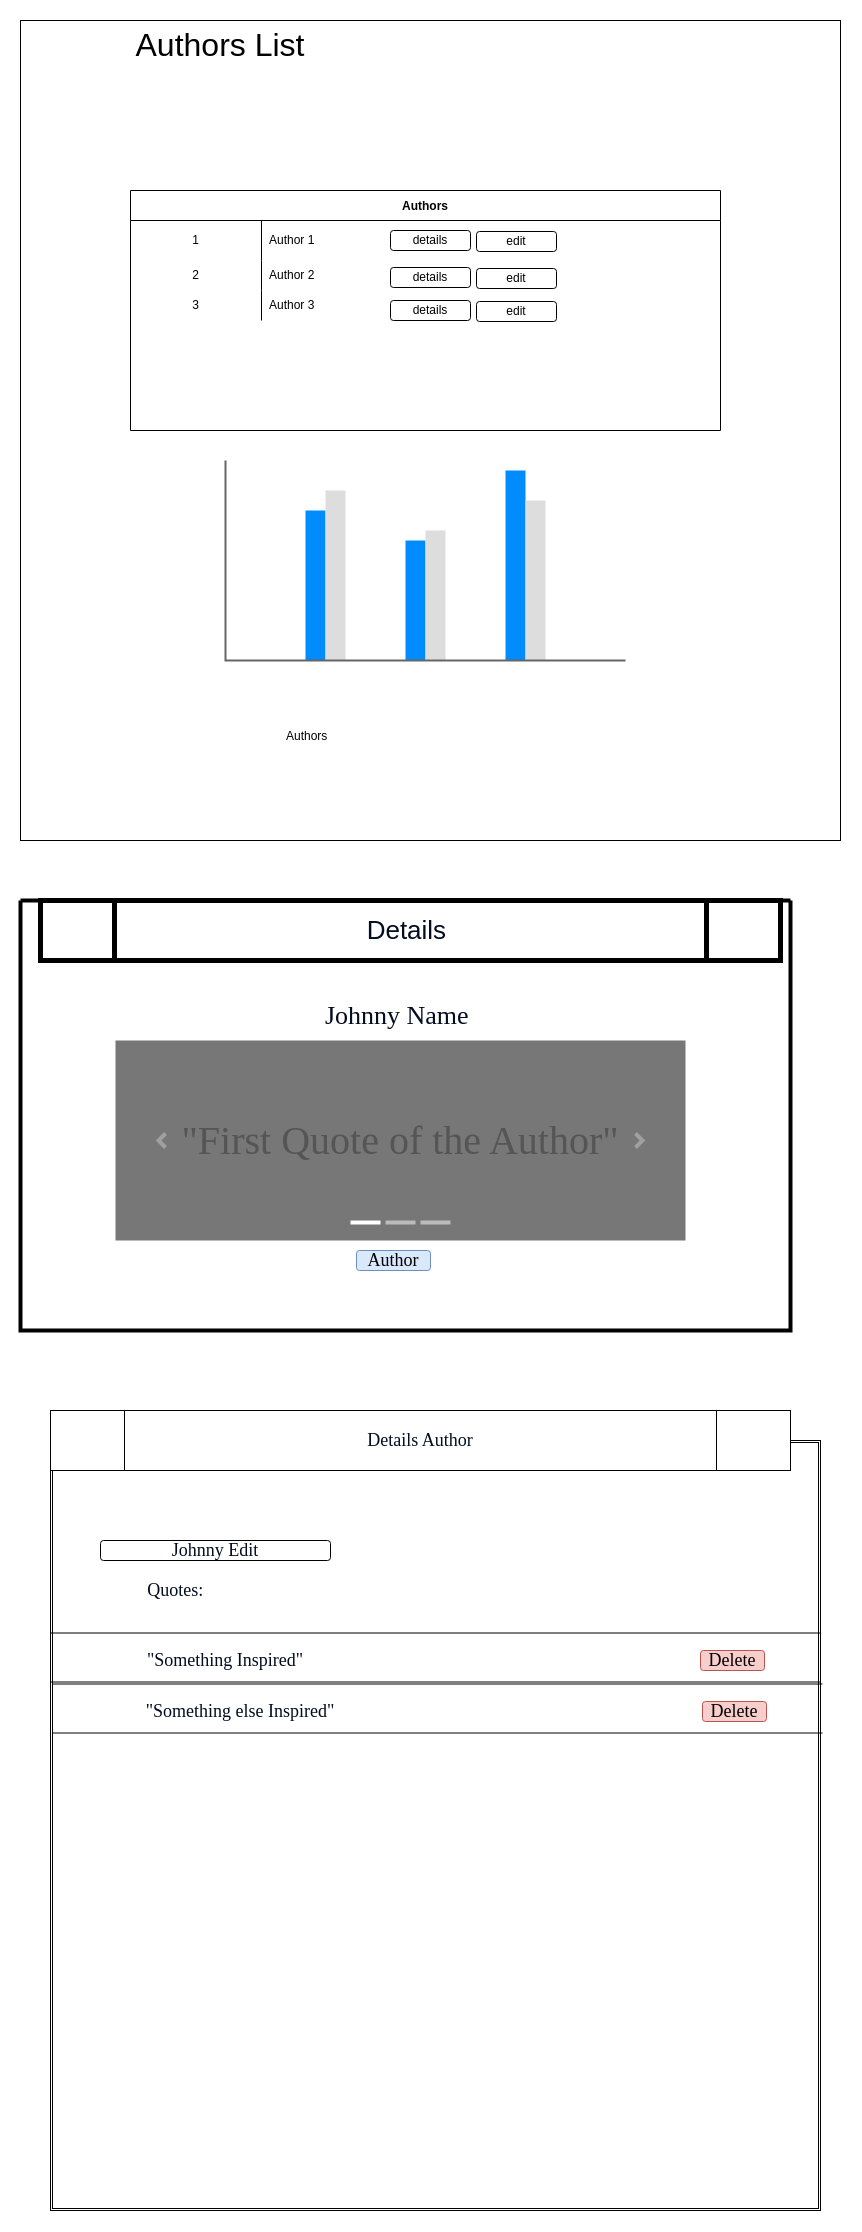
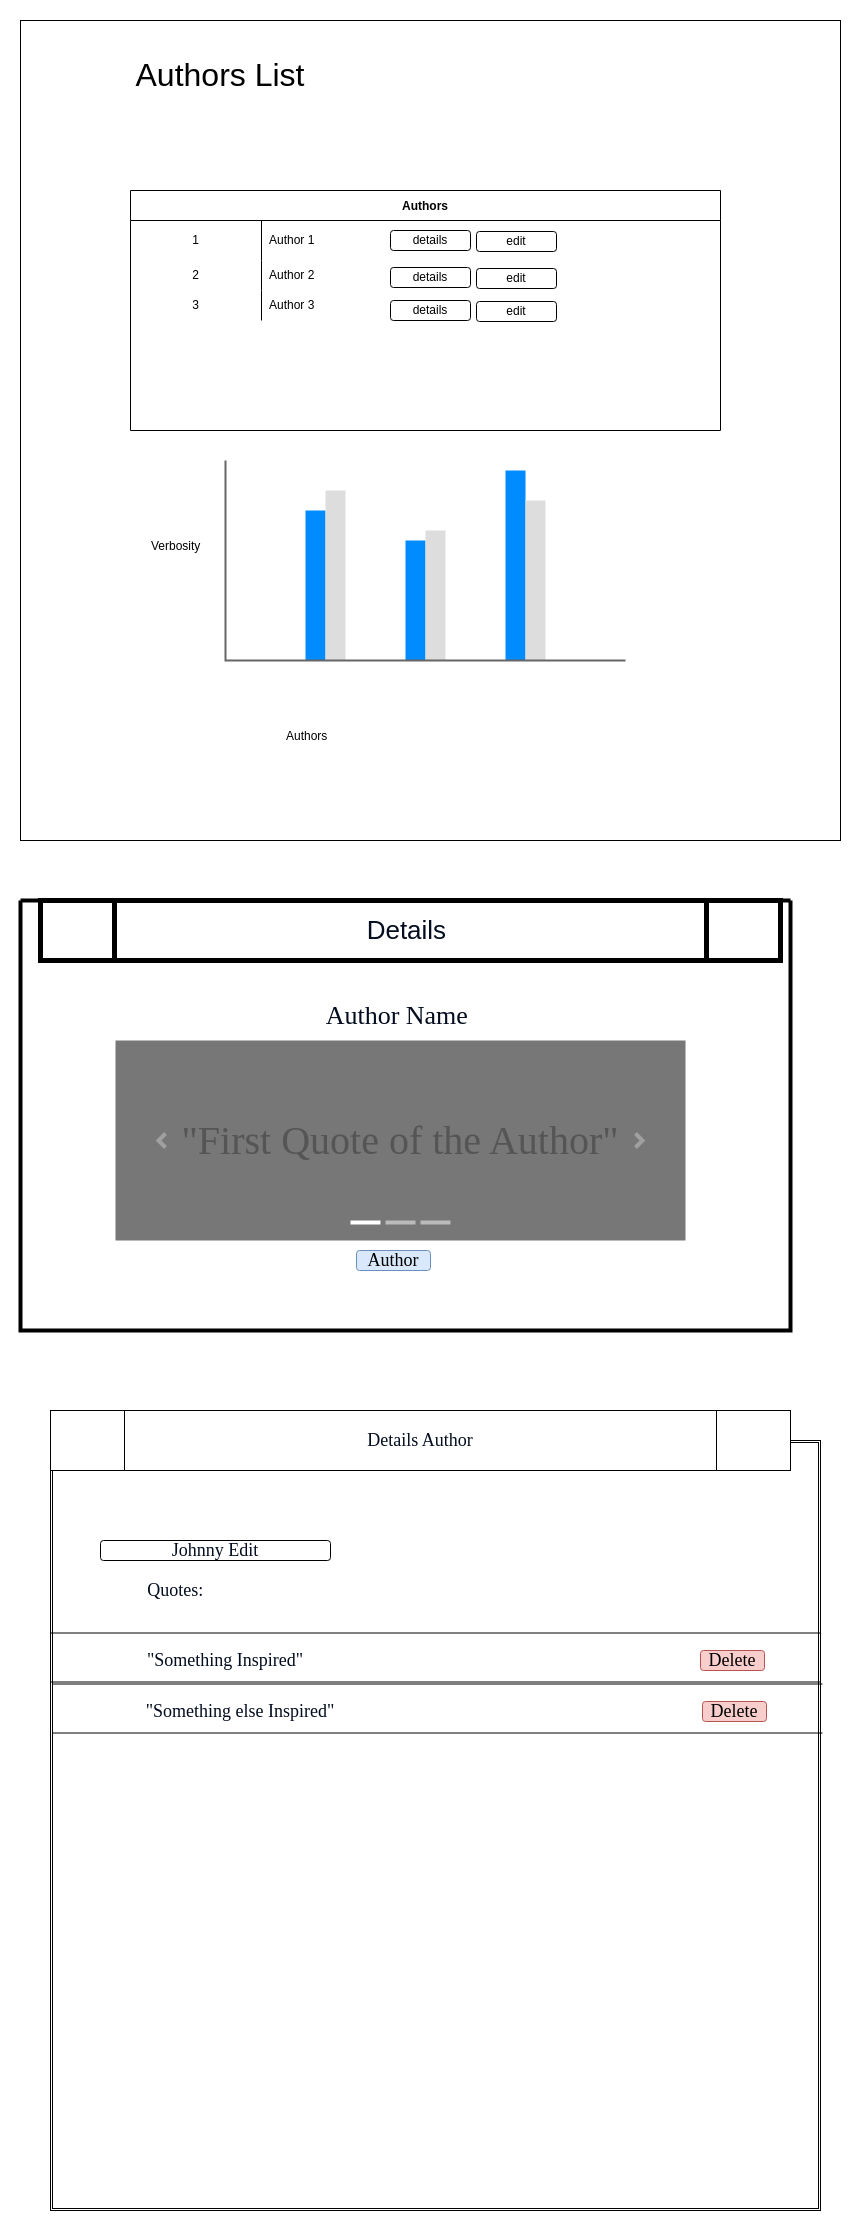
- <mxCell id="22" value="Authors List" style="text;html=1;strokeColor=none;fillColor=none;align=center;verticalAlign=middle;whiteSpace=wrap;rounded=0;strokeWidth=5;fontSize=32;" vertex="1" parent="1"><mxGeometry x="130" y="30" width="180" height="30" as="geometry" /></mxCell>
+ <mxCell id="22" value="Authors List" style="text;html=1;strokeColor=none;fillColor=none;align=center;verticalAlign=middle;whiteSpace=wrap;rounded=0;strokeWidth=5;fontSize=32;" vertex="1" parent="1"><mxGeometry x="130" y="60" width="180" height="30" as="geometry" /></mxCell>
+ <mxCell id="15" value="Verbosity" style="text;strokeColor=none;fillColor=none;align=left;verticalAlign=middle;spacingLeft=4;spacingRight=4;overflow=hidden;points=[[0,0.5],[1,0.5]];portConstraint=eastwest;rotatable=0;" vertex="1" parent="1"><mxGeometry x="145" y="530" width="80" height="30" as="geometry" /></mxCell>
- <mxCell id="25" value="Johnny Name&amp;nbsp;" style="text;html=1;strokeColor=none;fillColor=none;align=center;verticalAlign=middle;whiteSpace=wrap;rounded=0;fontFamily=Garamond;fontSize=26;fontColor=#030D1F;" vertex="1" parent="23"><mxGeometry x="260" y="100" width="240" height="30" as="geometry" /></mxCell>
+ <mxCell id="25" value="Author Name&amp;nbsp;" style="text;html=1;strokeColor=none;fillColor=none;align=center;verticalAlign=middle;whiteSpace=wrap;rounded=0;fontFamily=Garamond;fontSize=26;fontColor=#030D1F;" vertex="1" parent="23"><mxGeometry x="260" y="100" width="240" height="30" as="geometry" /></mxCell>
